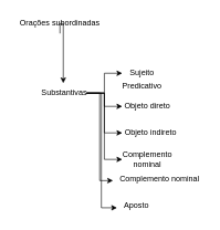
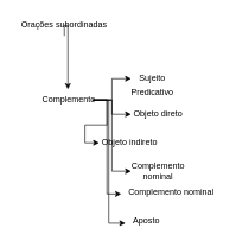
- <mxCell id="10" value="&amp;nbsp;Substantivas" style="text;html=1;strokeColor=none;fillColor=none;align=center;verticalAlign=middle;whiteSpace=wrap;rounded=0;" vertex="1" parent="1"><mxGeometry x="60" y="125" width="70" height="30" as="geometry" /></mxCell>
+ <mxCell id="10" value="&amp;nbsp;Complemento" style="text;html=1;strokeColor=none;fillColor=none;align=center;verticalAlign=middle;whiteSpace=wrap;rounded=0;" vertex="1" parent="1"><mxGeometry x="60" y="125" width="70" height="30" as="geometry" /></mxCell>
- <mxCell id="14" value="Objeto indireto" style="text;html=1;strokeColor=none;fillColor=none;align=center;verticalAlign=middle;whiteSpace=wrap;rounded=0;" vertex="1" parent="1"><mxGeometry x="184" y="185" width="86" height="30" as="geometry" /></mxCell>
+ <mxCell id="14" value="Objeto indireto" style="text;html=1;strokeColor=none;fillColor=none;align=center;verticalAlign=middle;whiteSpace=wrap;rounded=0;" vertex="1" parent="1"><mxGeometry x="139" y="185" width="86" height="30" as="geometry" /></mxCell>
